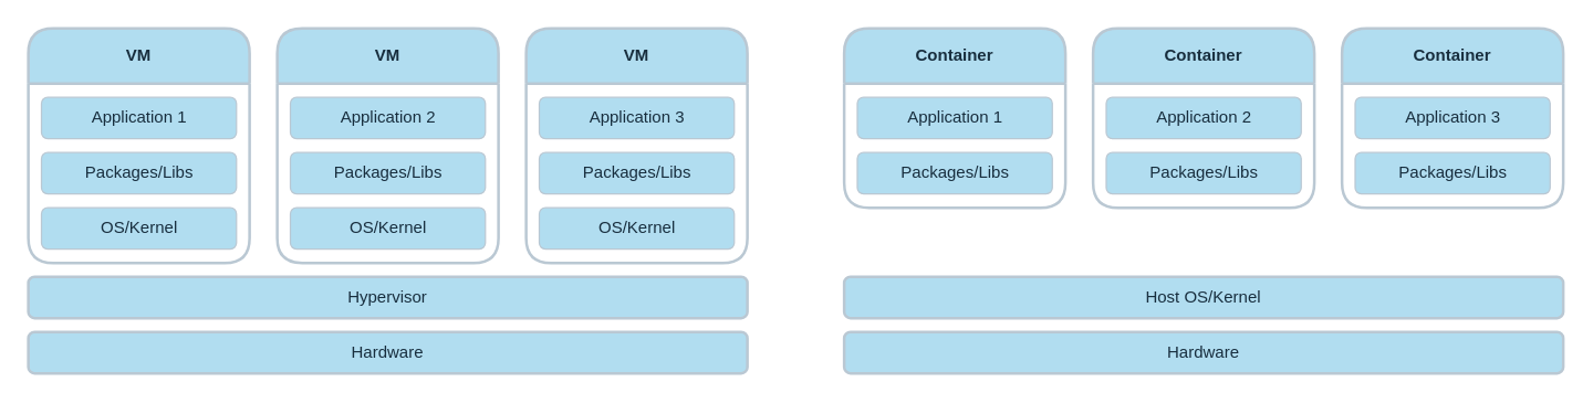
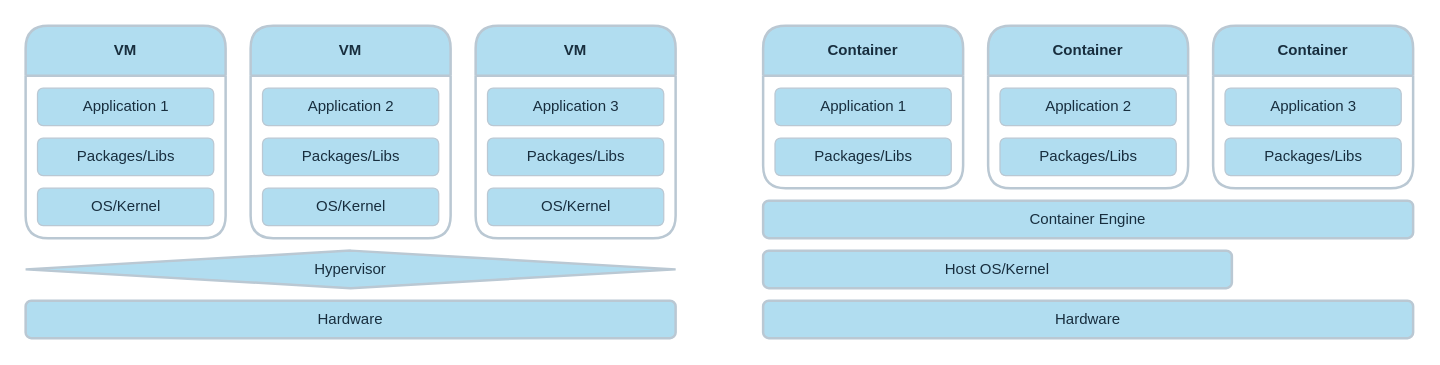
+ <mxCell id="2" value="Container Engine" style="rounded=1;whiteSpace=wrap;html=1;strokeWidth=2;swimlaneLine=1;shadow=0;labelBackgroundColor=none;fillColor=#B1DDF0;strokeColor=#BAC8D3;fontColor=#182E3E;" vertex="1" parent="1"><mxGeometry x="610" y="160" width="520" height="30" as="geometry" /></mxCell>
- <mxCell id="13" value="Hypervisor" style="rounded=1;whiteSpace=wrap;html=1;strokeWidth=2;swimlaneLine=1;shadow=0;labelBackgroundColor=none;fillColor=#B1DDF0;strokeColor=#BAC8D3;fontColor=#182E3E;" vertex="1" parent="1"><mxGeometry x="20" y="200" width="520" height="30" as="geometry" /></mxCell>
+ <mxCell id="13" value="Hypervisor" style="rhombus;whiteSpace=wrap;html=1;strokeWidth=2;swimlaneLine=1;shadow=0;labelBackgroundColor=none;fillColor=#B1DDF0;strokeColor=#BAC8D3;fontColor=#182E3E;" vertex="1" parent="1"><mxGeometry x="20" y="200" width="520" height="30" as="geometry" /></mxCell>
- <mxCell id="10" value="Host OS/Kernel" style="rounded=1;whiteSpace=wrap;html=1;strokeWidth=2;swimlaneLine=1;shadow=0;labelBackgroundColor=none;fillColor=#B1DDF0;strokeColor=#BAC8D3;fontColor=#182E3E;" vertex="1" parent="1"><mxGeometry x="610" y="200" width="520" height="30" as="geometry" /></mxCell>
+ <mxCell id="10" value="Host OS/Kernel" style="rounded=1;whiteSpace=wrap;html=1;strokeWidth=2;swimlaneLine=1;shadow=0;labelBackgroundColor=none;fillColor=#B1DDF0;strokeColor=#BAC8D3;fontColor=#182E3E;" vertex="1" parent="1"><mxGeometry x="610" y="200" width="375" height="30" as="geometry" /></mxCell>
